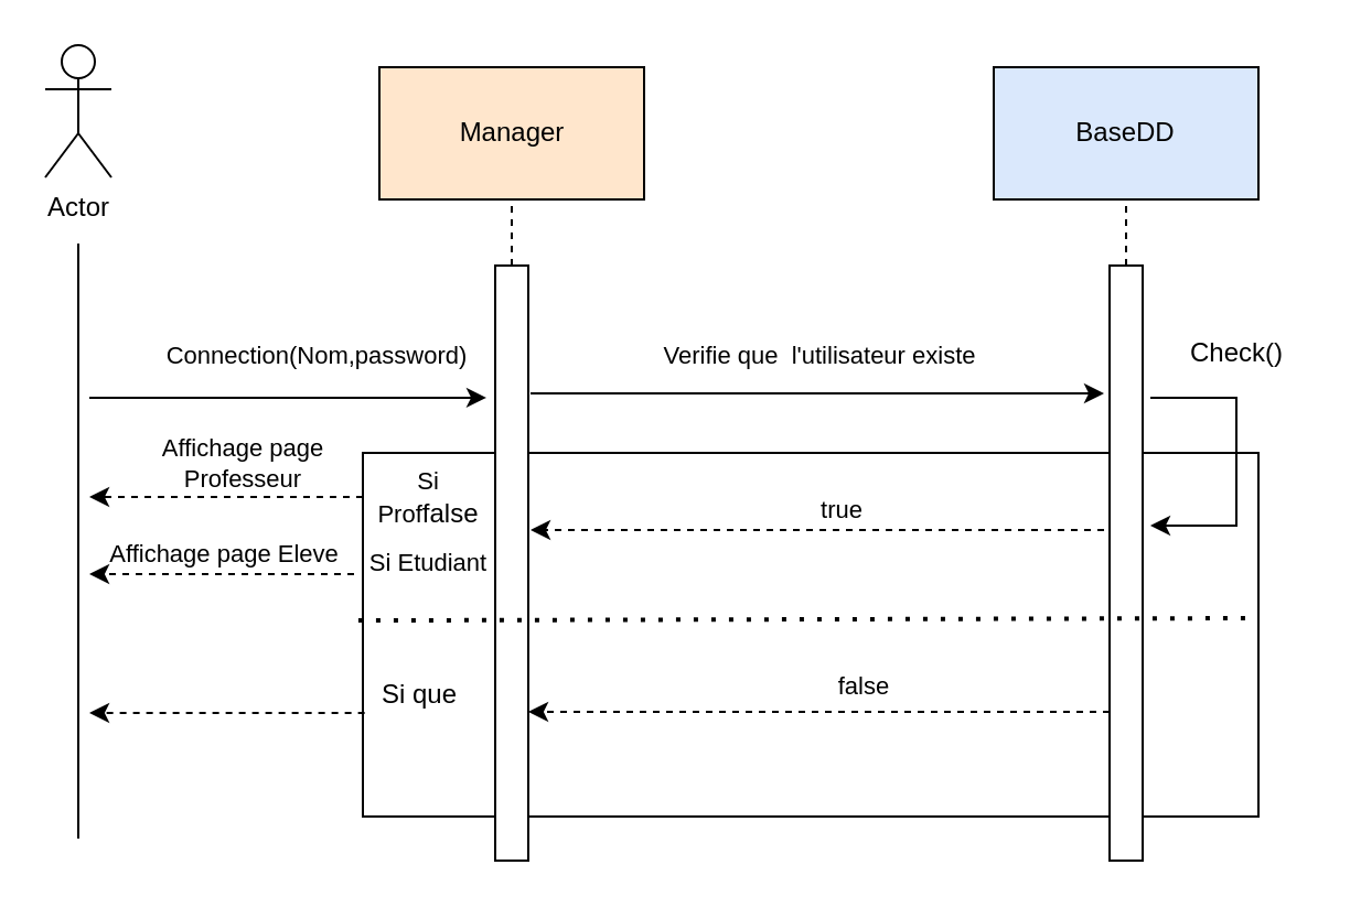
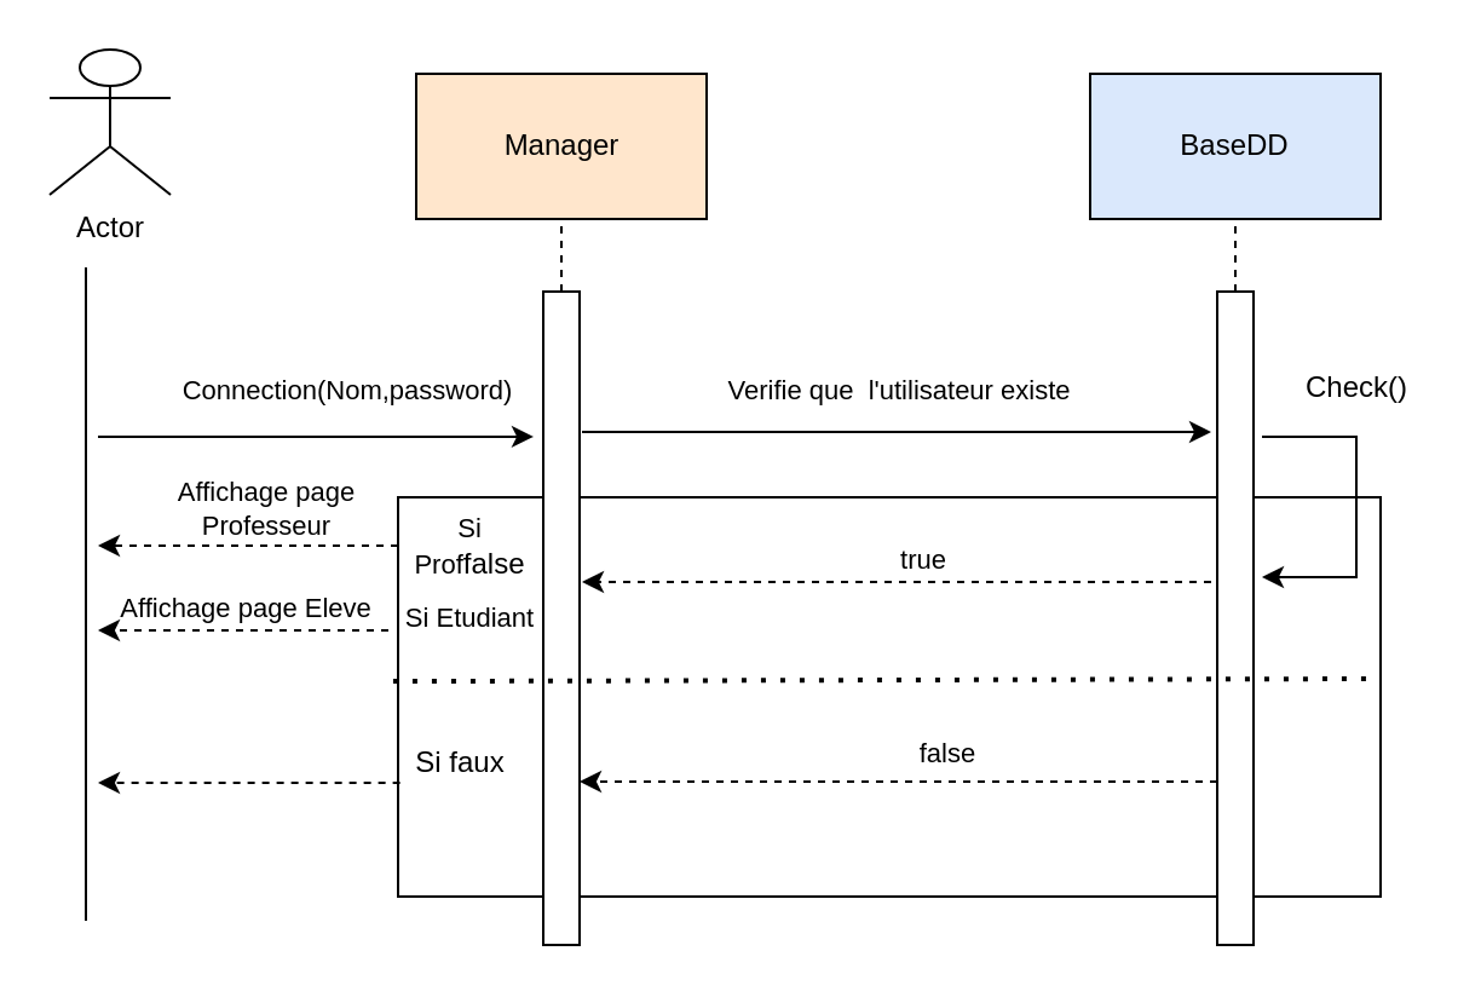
- <mxCell id="3" value="Actor" style="shape=umlActor;verticalLabelPosition=bottom;verticalAlign=top;html=1;outlineConnect=0;" vertex="1" parent="1"><mxGeometry x="20" y="20" width="30" height="60" as="geometry" /></mxCell>
+ <mxCell id="3" value="Actor" style="shape=umlActor;verticalLabelPosition=bottom;verticalAlign=top;html=1;outlineConnect=0;" vertex="1" parent="1"><mxGeometry x="20" y="20" width="50" height="60" as="geometry" /></mxCell>
- <mxCell id="23" value="Si que" style="text;html=1;strokeColor=none;fillColor=none;align=center;verticalAlign=middle;whiteSpace=wrap;rounded=0;" vertex="1" parent="1"><mxGeometry x="160" y="300" width="60" height="30" as="geometry" /></mxCell>
+ <mxCell id="23" value="Si faux" style="text;html=1;strokeColor=none;fillColor=none;align=center;verticalAlign=middle;whiteSpace=wrap;rounded=0;" vertex="1" parent="1"><mxGeometry x="160" y="300" width="60" height="30" as="geometry" /></mxCell>
